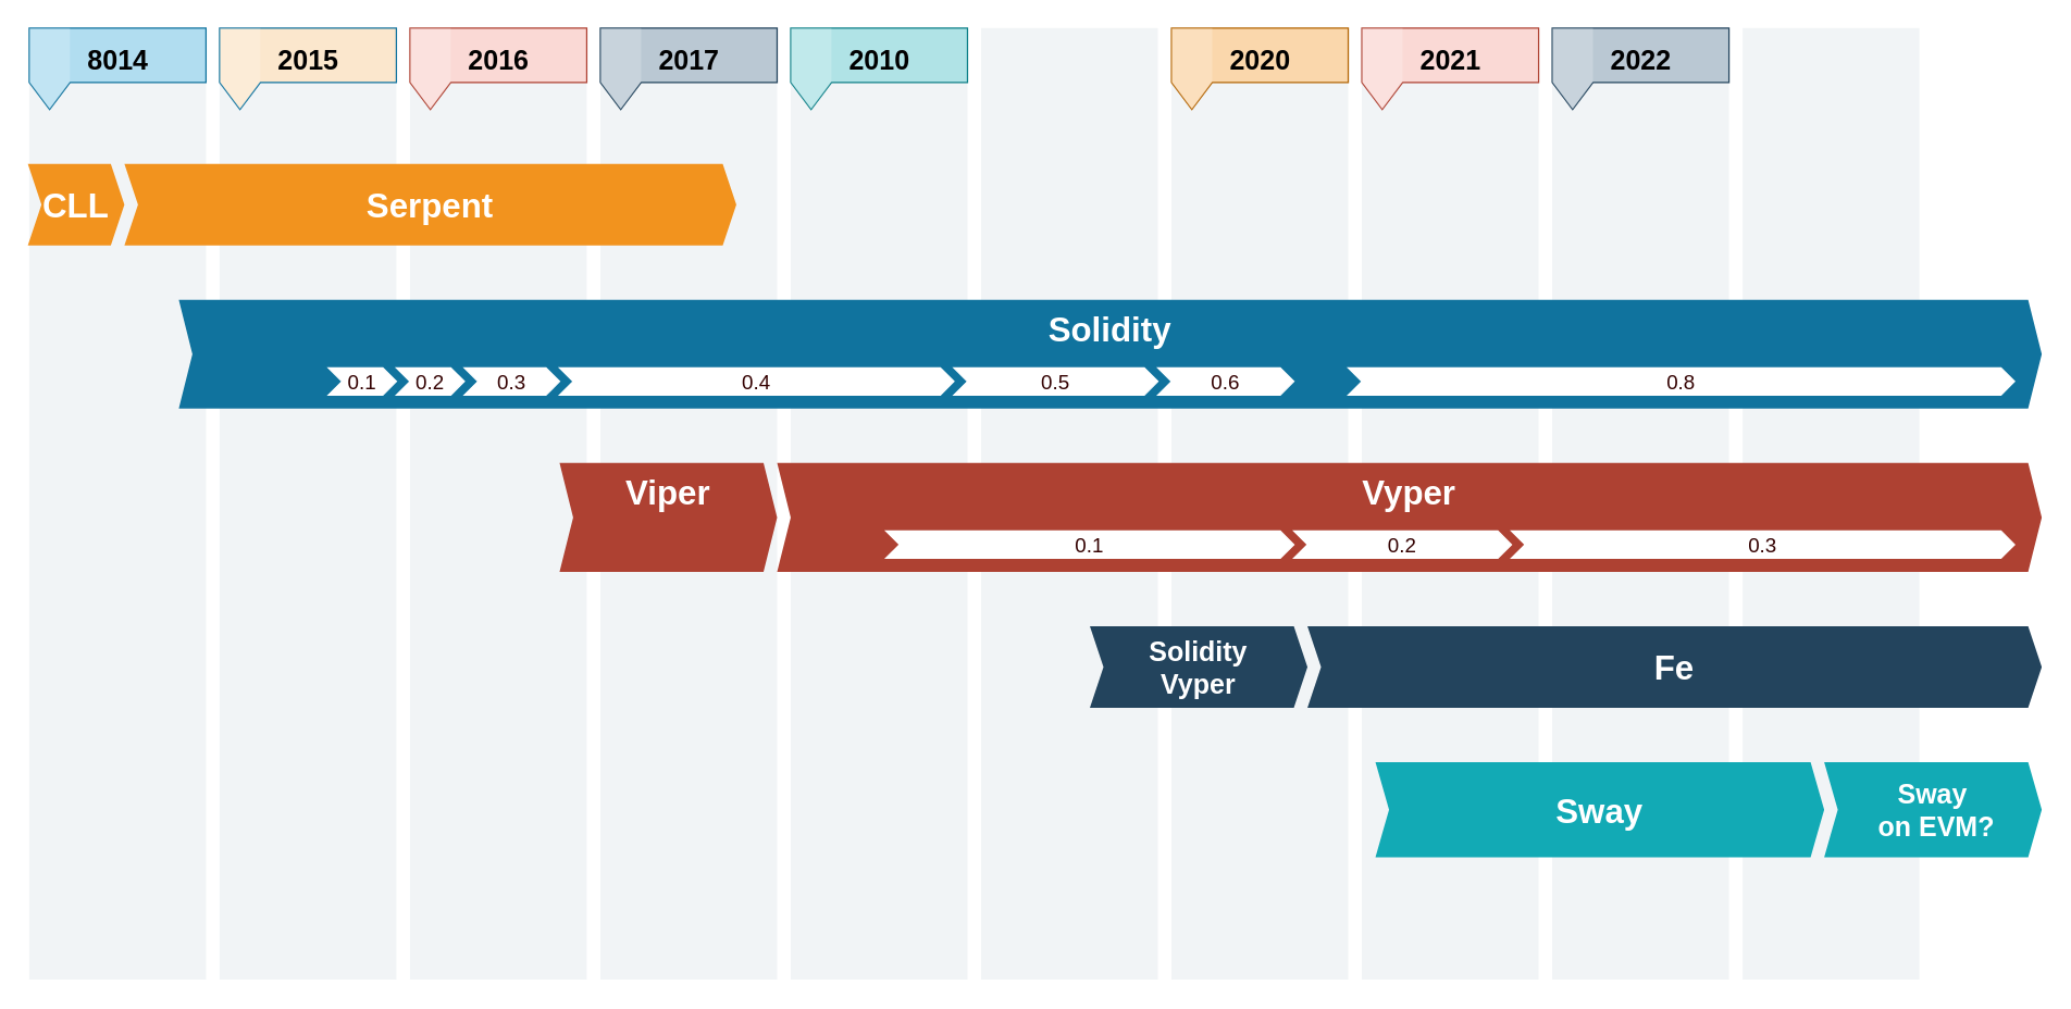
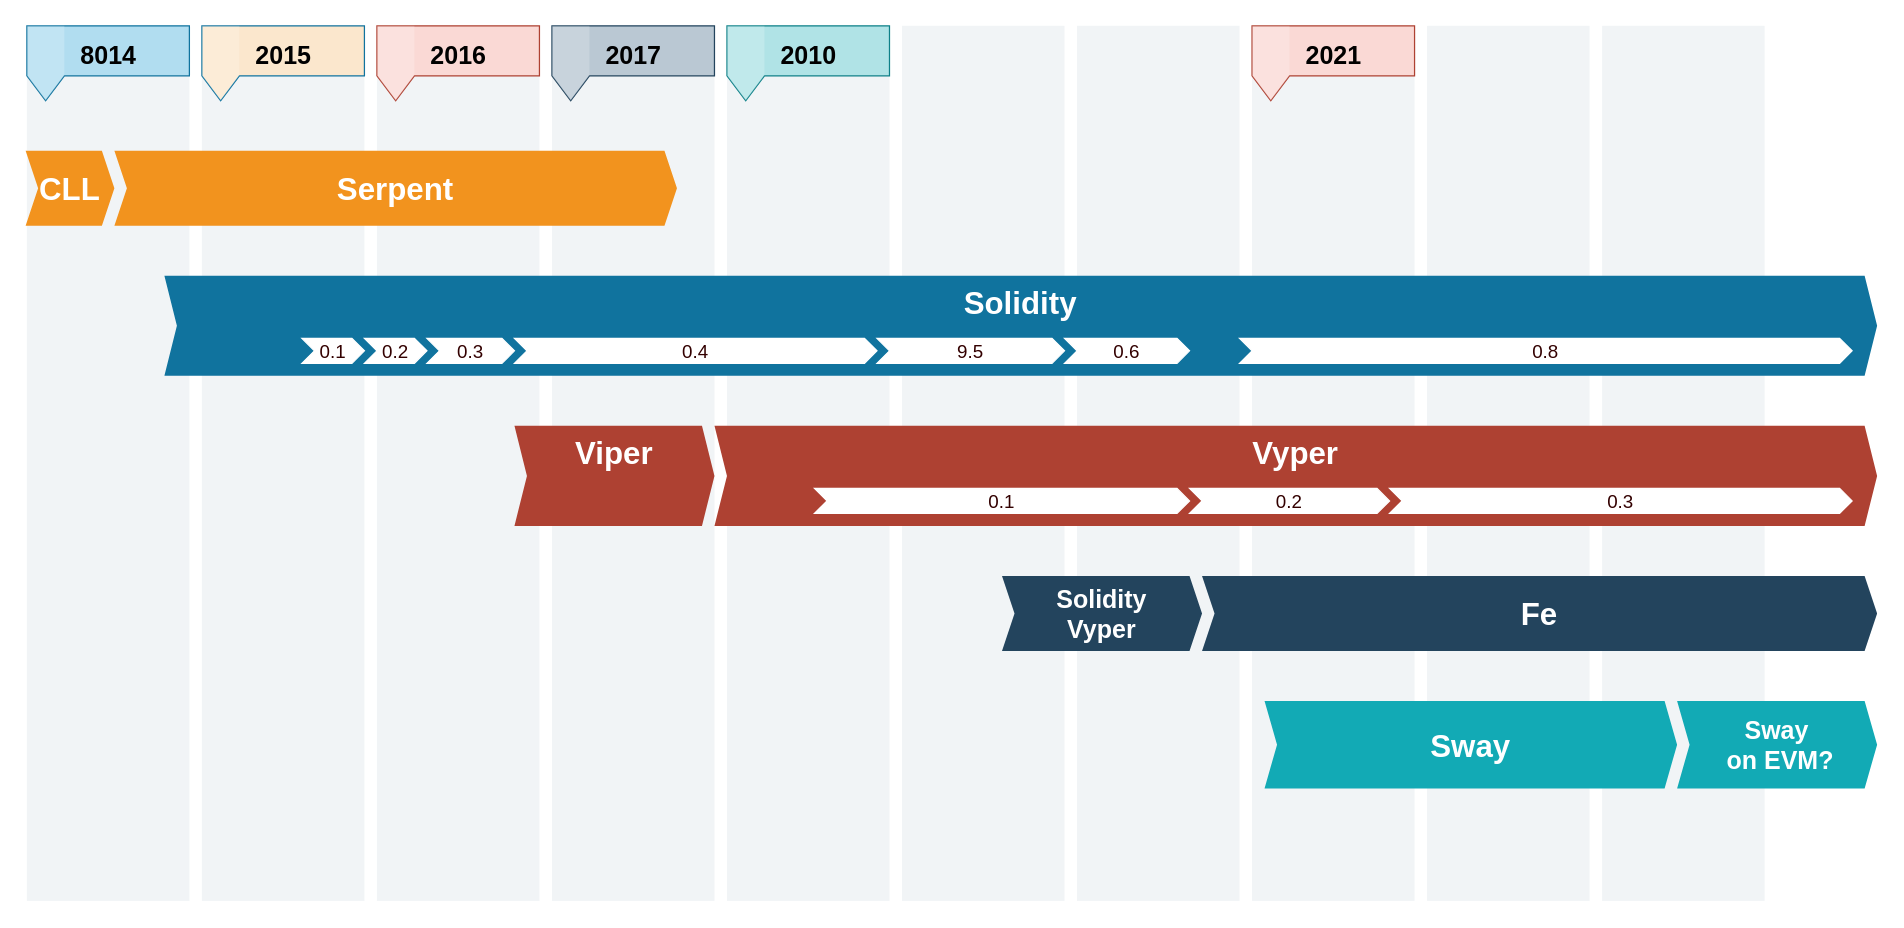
- <mxCell id="20" value="2020" style="html=1;shape=mxgraph.infographic.flag;dx=30;dy=20;fillColor=#fad7ac;strokeColor=#b46504;align=center;verticalAlign=top;fontSize=20;fontStyle=1;shadow=0;spacingTop=5;" parent="1" vertex="1"><mxGeometry x="861" y="20" width="130" height="60" as="geometry" /></mxCell>
- <mxCell id="22" value="2022" style="html=1;shape=mxgraph.infographic.flag;dx=30;dy=20;fillColor=#bac8d3;strokeColor=#23445d;align=center;verticalAlign=top;fontSize=20;fontStyle=1;shadow=0;spacingTop=5;" parent="1" vertex="1"><mxGeometry x="1141" y="20" width="130" height="60" as="geometry" /></mxCell>
- <mxCell id="32" value="0.5" style="shape=step;perimeter=stepPerimeter;whiteSpace=wrap;html=1;fixedSize=1;size=10;fillColor=default;strokeColor=#FFFFFF;fontSize=15;fontColor=#330000;fontStyle=0;align=center;rounded=0;" parent="1" vertex="1"><mxGeometry x="701" y="270" width="150" height="20" as="geometry" /></mxCell>
+ <mxCell id="32" value="9.5" style="shape=step;perimeter=stepPerimeter;whiteSpace=wrap;html=1;fixedSize=1;size=10;fillColor=default;strokeColor=#FFFFFF;fontSize=15;fontColor=#330000;fontStyle=0;align=center;rounded=0;" parent="1" vertex="1"><mxGeometry x="701" y="270" width="150" height="20" as="geometry" /></mxCell>
